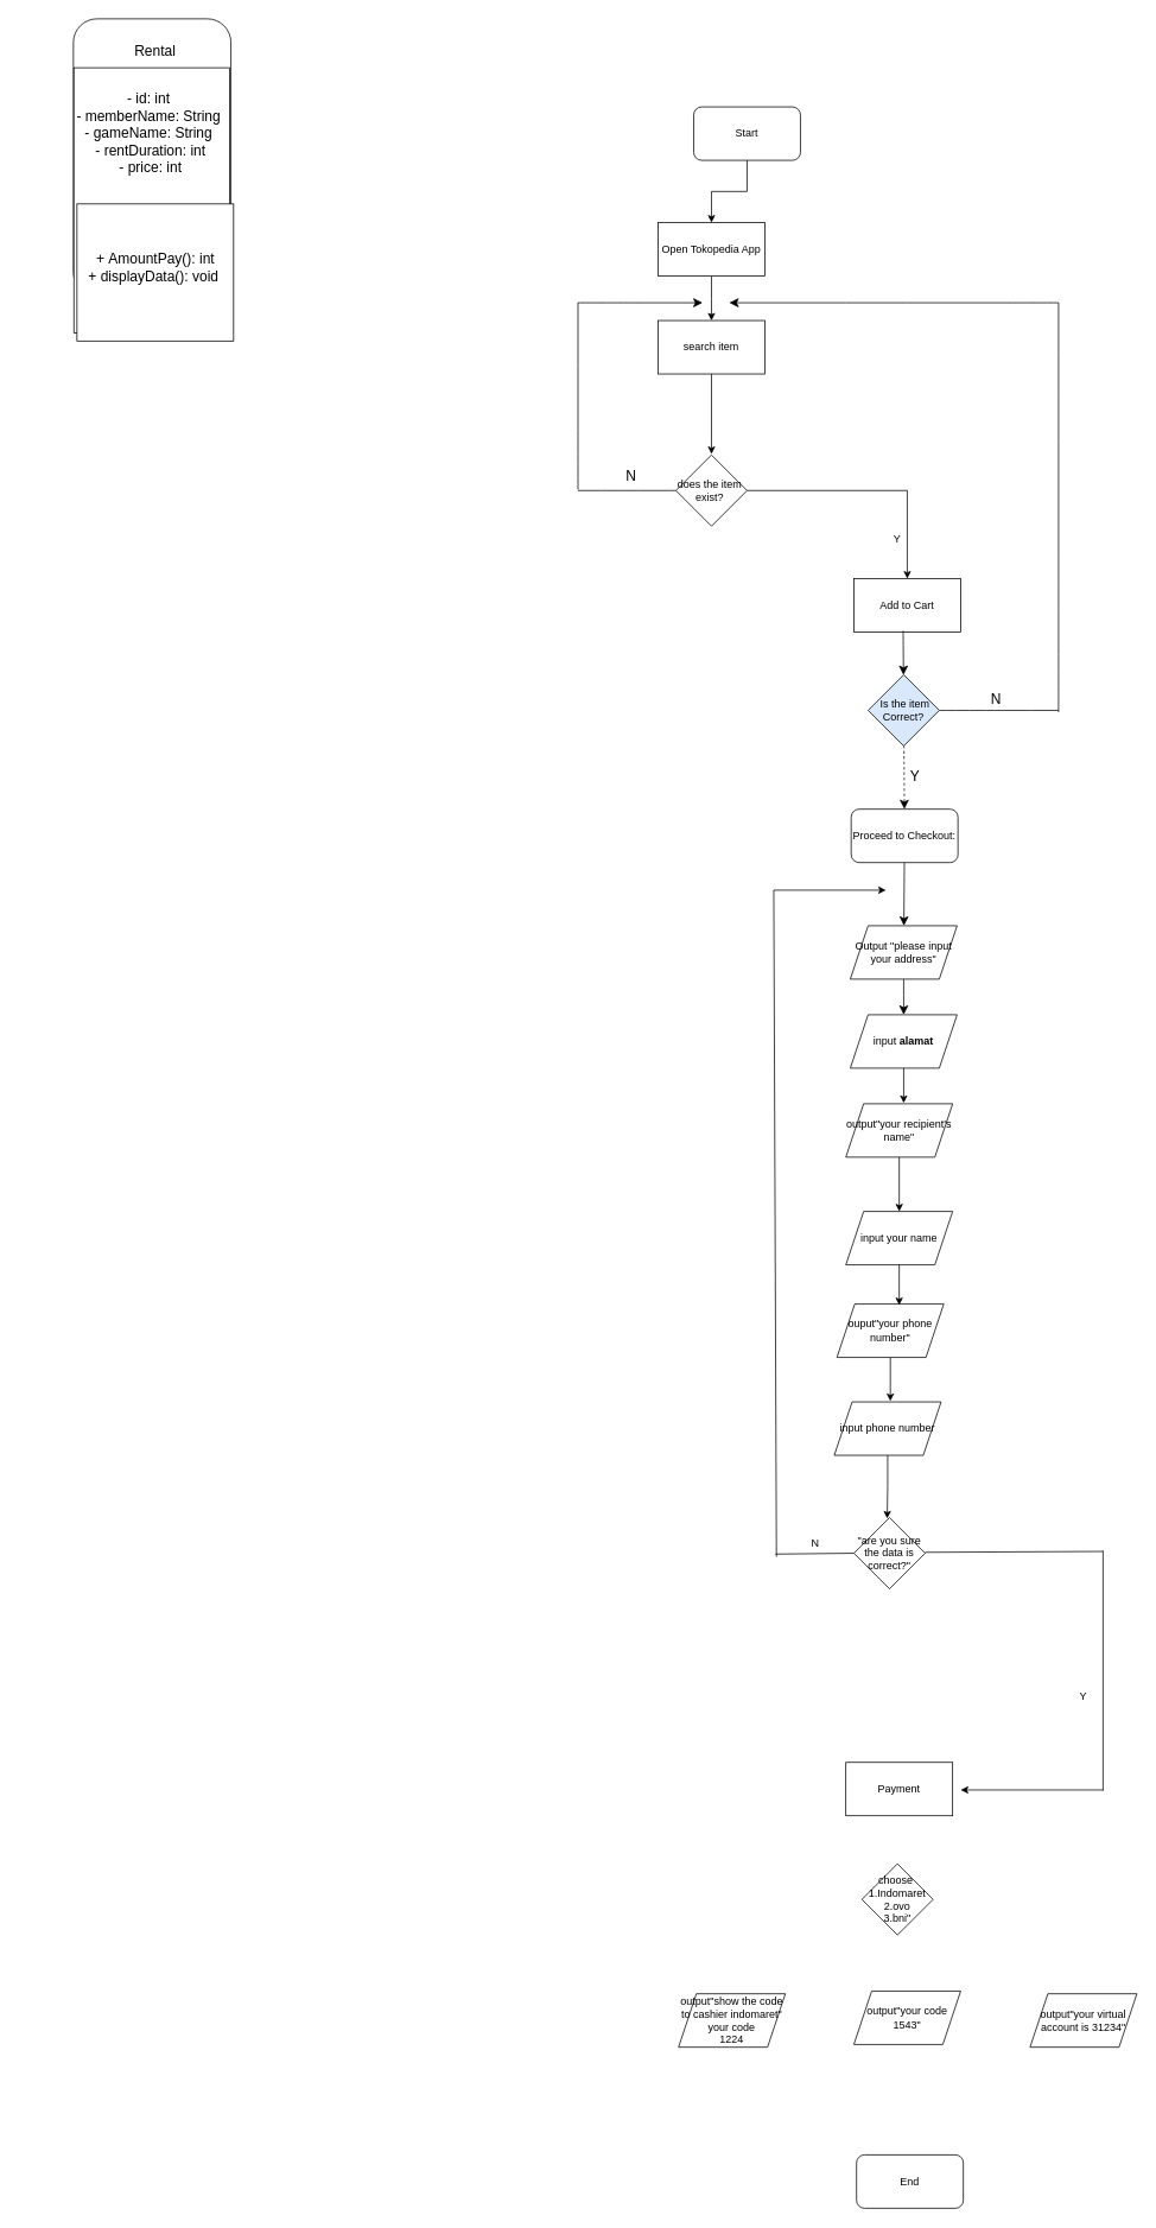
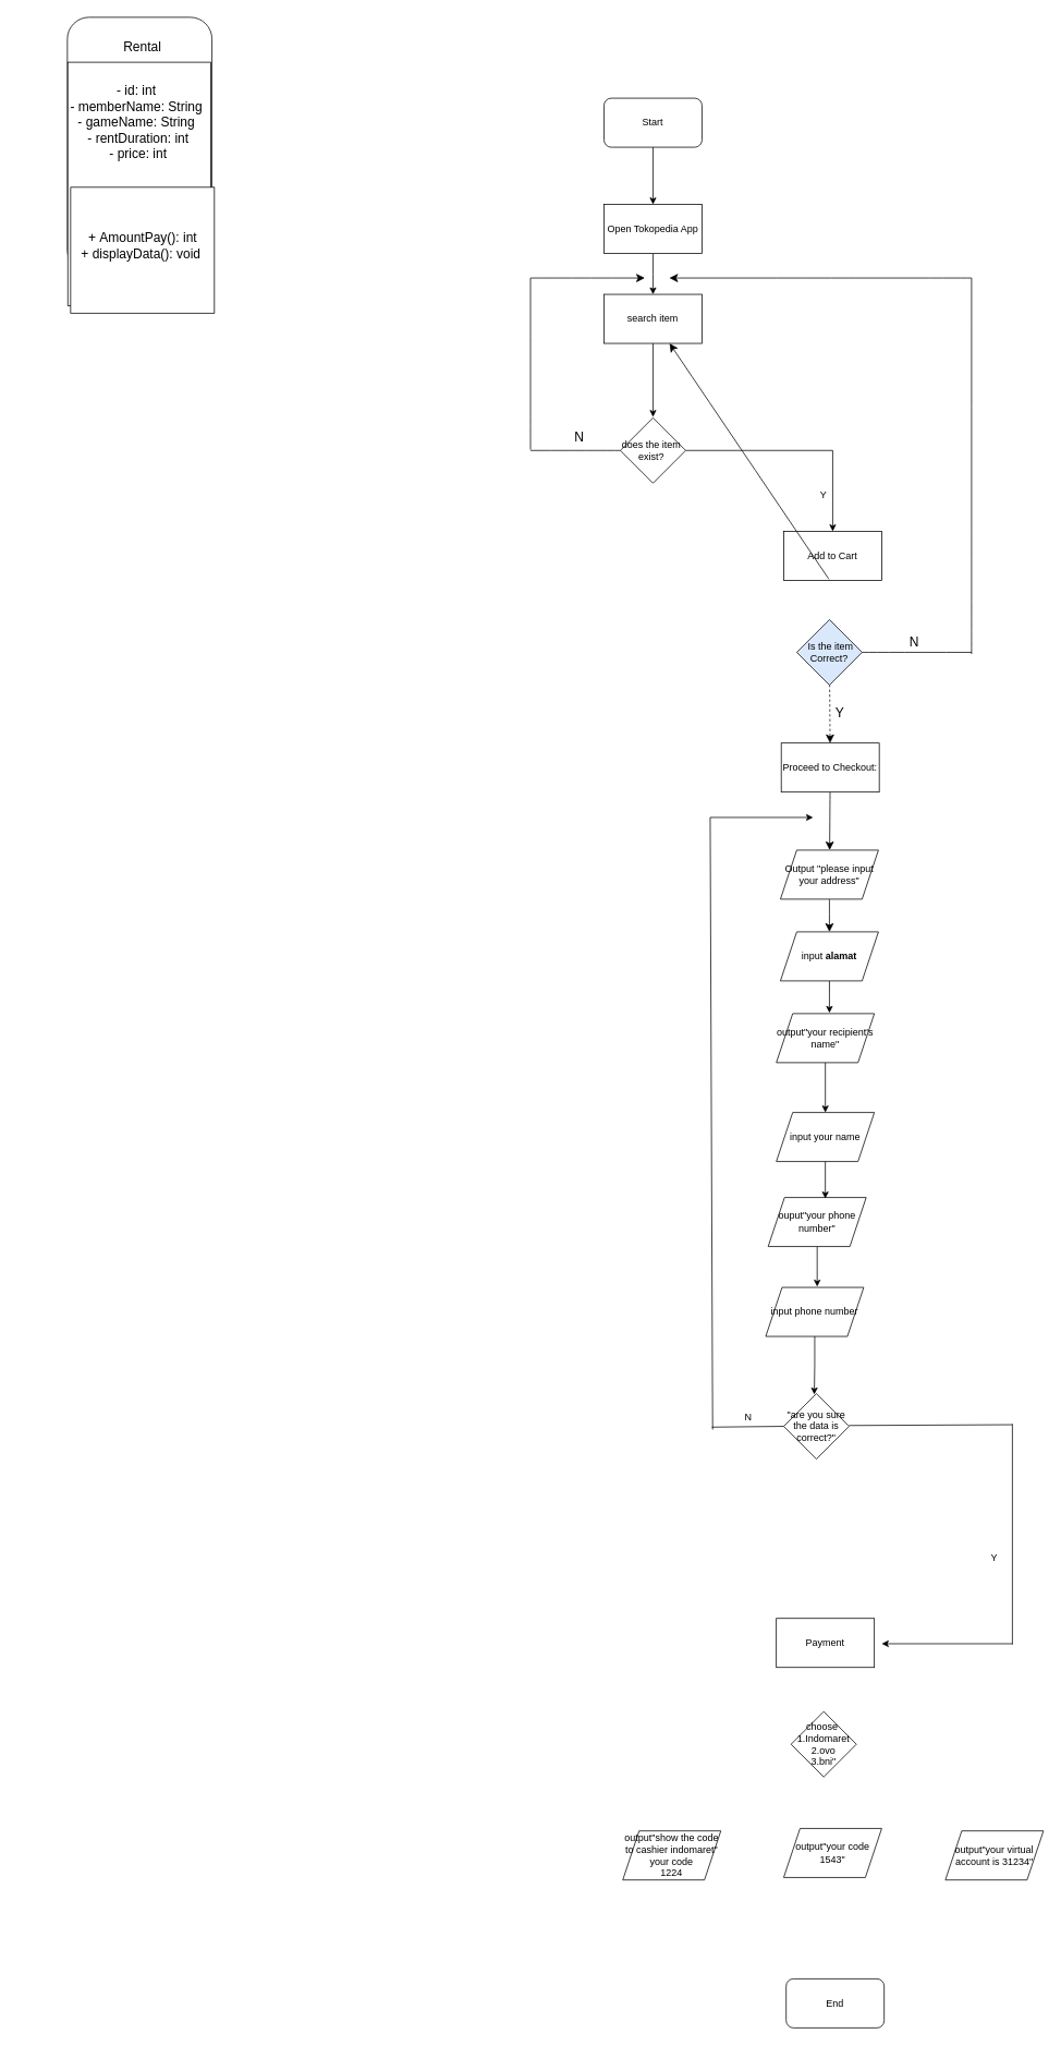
- <mxCell id="9" value=" Start" style="rounded=1;whiteSpace=wrap;html=1;" vertex="1" parent="1"><mxGeometry x="779" y="119" width="120" height="60" as="geometry" /></mxCell>
+ <mxCell id="9" value=" Start" style="rounded=1;whiteSpace=wrap;html=1;" vertex="1" parent="1"><mxGeometry x="739" y="119" width="120" height="60" as="geometry" /></mxCell>
- <mxCell id="20" value="" style="endArrow=classic;html=1;rounded=0;fontSize=12;startSize=8;endSize=8;curved=1;exitX=0.462;exitY=0.977;exitDx=0;exitDy=0;exitPerimeter=0;" edge="1" parent="1" source="16" target="19"><mxGeometry width="50" height="50" relative="1" as="geometry"><mxPoint x="909" y="769" as="sourcePoint" /><mxPoint x="959" y="719" as="targetPoint" /></mxGeometry></mxCell>
+ <mxCell id="20" value="" style="endArrow=classic;html=1;rounded=0;fontSize=12;startSize=8;endSize=8;curved=1;exitX=0.462;exitY=0.977;exitDx=0;exitDy=0;exitPerimeter=0;" edge="1" parent="1" source="16" target="13"><mxGeometry width="50" height="50" relative="1" as="geometry"><mxPoint x="909" y="769" as="sourcePoint" /><mxPoint x="959" y="719" as="targetPoint" /></mxGeometry></mxCell>
- <mxCell id="22" value="Proceed to Checkout:" style="whiteSpace=wrap;html=1;rounded=1;" vertex="1" parent="1"><mxGeometry x="956" y="908" width="120" height="60" as="geometry" /></mxCell>
+ <mxCell id="22" value="Proceed to Checkout:" style="rounded=0;whiteSpace=wrap;html=1;" vertex="1" parent="1"><mxGeometry x="956" y="908" width="120" height="60" as="geometry" /></mxCell>
